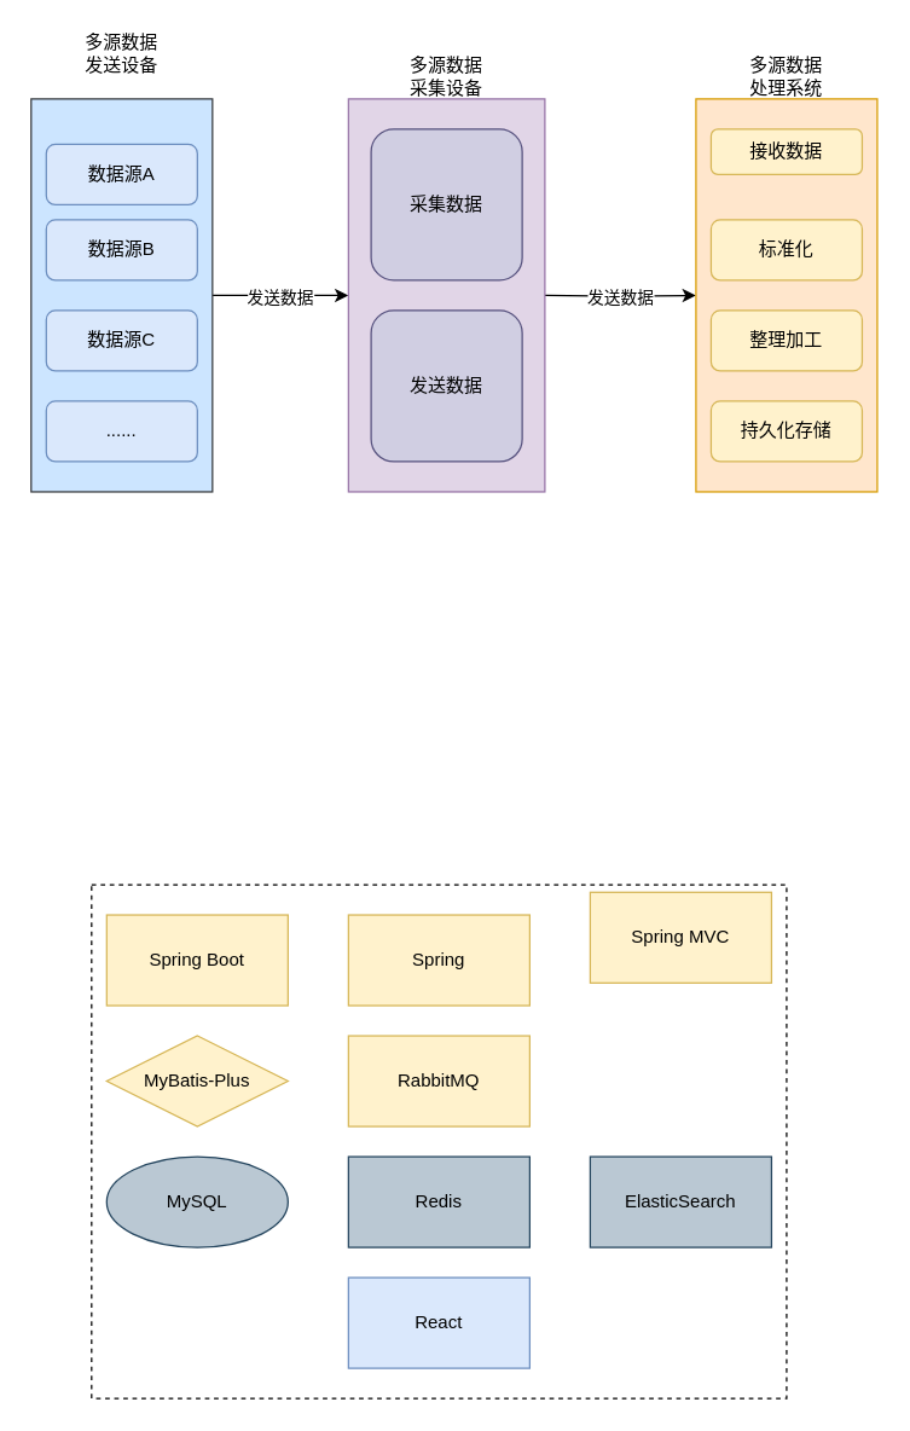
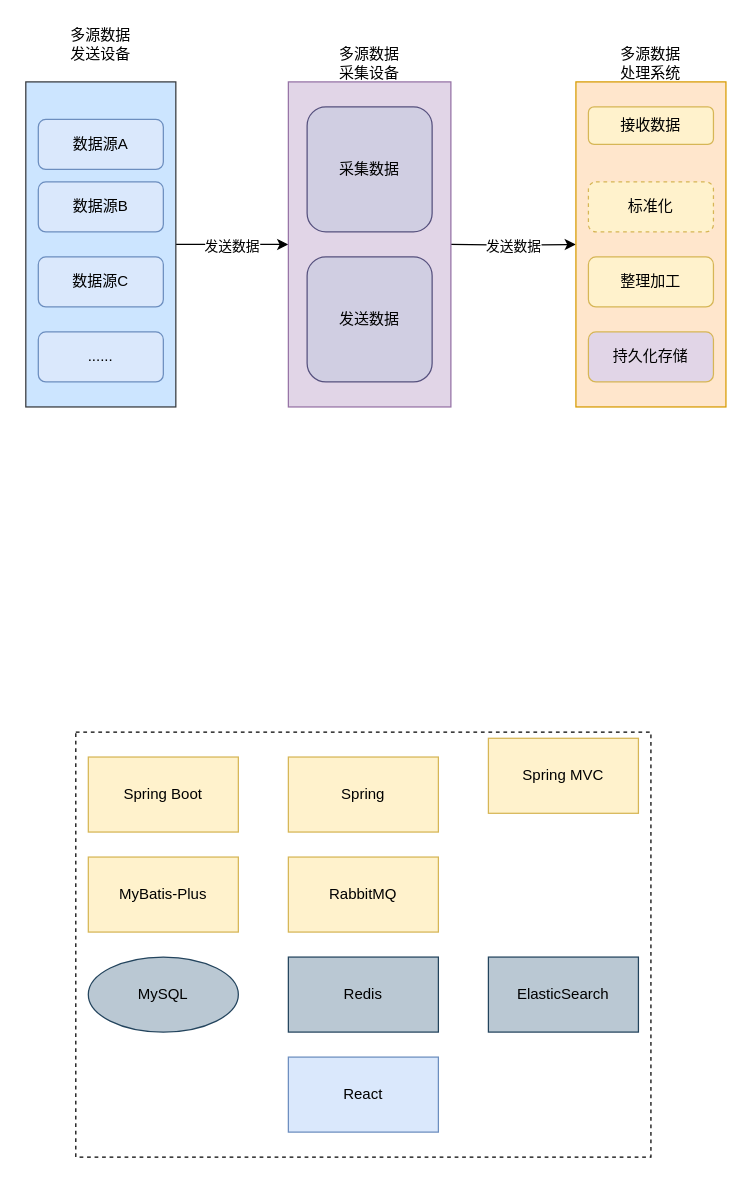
- <mxCell id="14" value="标准化" style="rounded=1;whiteSpace=wrap;html=1;fillColor=#fff2cc;strokeColor=#d6b656;" vertex="1" parent="1"><mxGeometry x="470" y="145" width="100" height="40" as="geometry" /></mxCell>
+ <mxCell id="14" value="标准化" style="rounded=1;whiteSpace=wrap;html=1;fillColor=#fff2cc;strokeColor=#d6b656;dashed=1;" vertex="1" parent="1"><mxGeometry x="470" y="145" width="100" height="40" as="geometry" /></mxCell>
- <mxCell id="16" value="持久化存储" style="rounded=1;whiteSpace=wrap;html=1;fillColor=#fff2cc;strokeColor=#d6b656;" vertex="1" parent="1"><mxGeometry x="470" y="265" width="100" height="40" as="geometry" /></mxCell>
+ <mxCell id="16" value="持久化存储" style="rounded=1;whiteSpace=wrap;html=1;fillColor=#e1d5e7;strokeColor=#d6b656;" vertex="1" parent="1"><mxGeometry x="470" y="265" width="100" height="40" as="geometry" /></mxCell>
- <mxCell id="26" value="MyBatis-Plus" style="rhombus;whiteSpace=wrap;html=1;fillColor=#fff2cc;strokeColor=#d6b656;" vertex="1" parent="1"><mxGeometry x="70" y="685" width="120" height="60" as="geometry" /></mxCell>
+ <mxCell id="26" value="MyBatis-Plus" style="rounded=0;whiteSpace=wrap;html=1;fillColor=#fff2cc;strokeColor=#d6b656;" vertex="1" parent="1"><mxGeometry x="70" y="685" width="120" height="60" as="geometry" /></mxCell>
